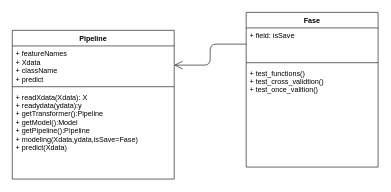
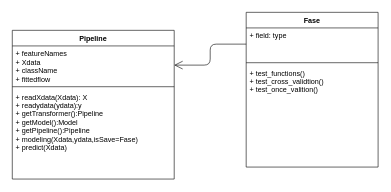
- <mxCell id="7" value="+ field: isSave" style="text;strokeColor=none;fillColor=none;align=left;verticalAlign=top;spacingLeft=4;spacingRight=4;overflow=hidden;rotatable=0;points=[[0,0.5],[1,0.5]];portConstraint=eastwest;" vertex="1" parent="6"><mxGeometry y="26" width="220" height="54" as="geometry" /></mxCell>
+ <mxCell id="7" value="+ field: type" style="text;strokeColor=none;fillColor=none;align=left;verticalAlign=top;spacingLeft=4;spacingRight=4;overflow=hidden;rotatable=0;points=[[0,0.5],[1,0.5]];portConstraint=eastwest;" vertex="1" parent="6"><mxGeometry y="26" width="220" height="54" as="geometry" /></mxCell>
- <mxCell id="3" value="+ featureNames&#10;+ Xdata&#10;+ className&#10;+ predict" style="text;strokeColor=none;fillColor=none;align=left;verticalAlign=top;spacingLeft=4;spacingRight=4;overflow=hidden;rotatable=0;points=[[0,0.5],[1,0.5]];portConstraint=eastwest;" vertex="1" parent="2"><mxGeometry y="26" width="270" height="64" as="geometry" /></mxCell>
+ <mxCell id="3" value="+ featureNames&#10;+ Xdata&#10;+ className&#10;+ fittedflow" style="text;strokeColor=none;fillColor=none;align=left;verticalAlign=top;spacingLeft=4;spacingRight=4;overflow=hidden;rotatable=0;points=[[0,0.5],[1,0.5]];portConstraint=eastwest;" vertex="1" parent="2"><mxGeometry y="26" width="270" height="64" as="geometry" /></mxCell>
